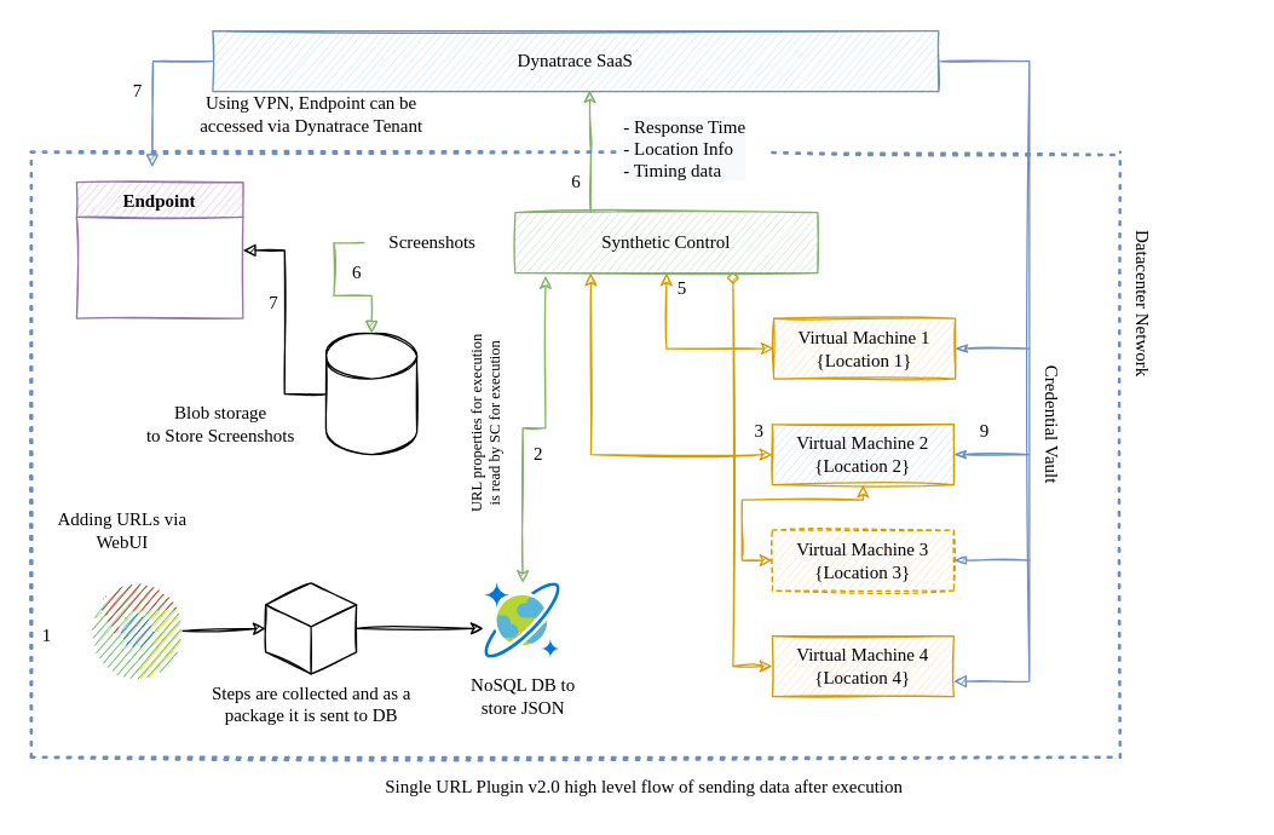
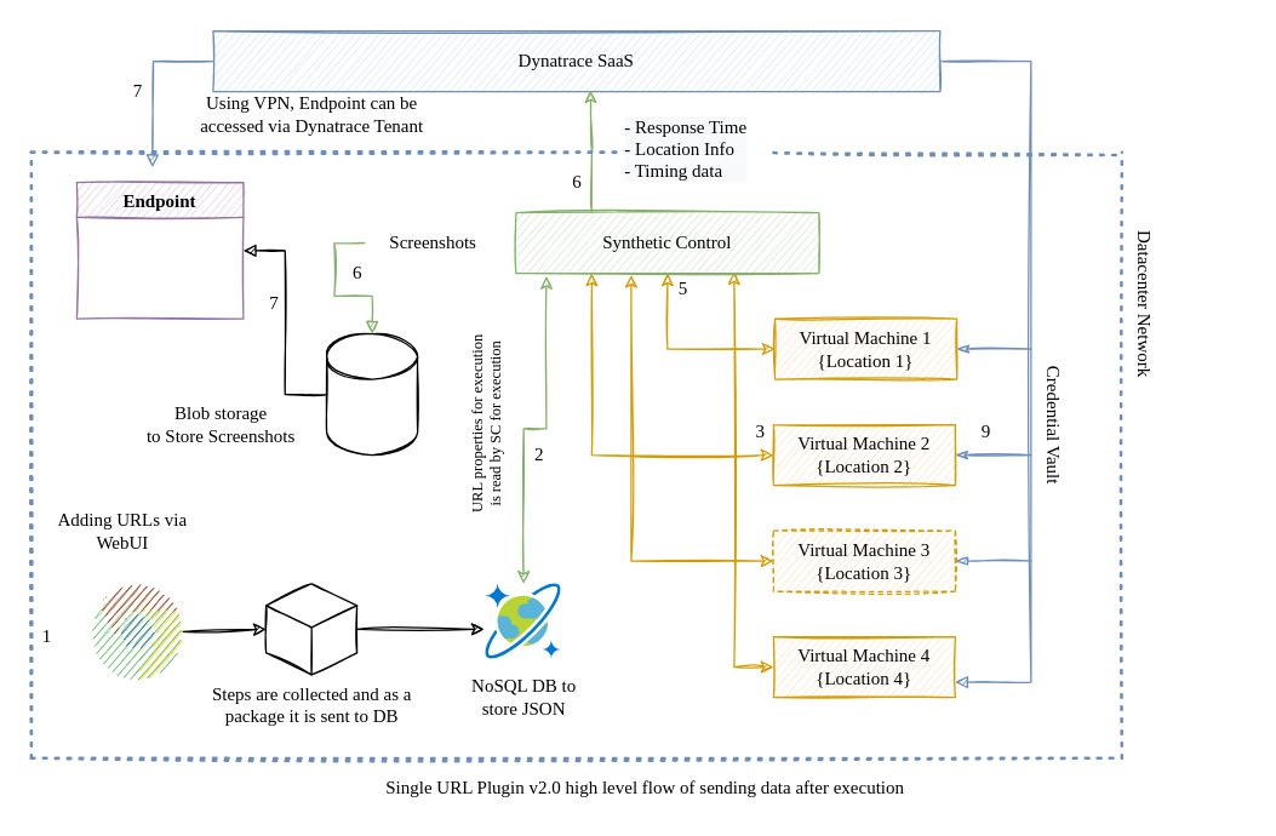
- <mxCell id="2" style="edgeStyle=orthogonalEdgeStyle;rounded=0;orthogonalLoop=1;jettySize=auto;html=1;exitX=0;exitY=0.5;exitDx=0;exitDy=0;entryX=0.72;entryY=0.975;entryDx=0;entryDy=0;entryPerimeter=0;sketch=1;fillColor=#ffe6cc;strokeColor=#d79b00;startArrow=classic;startFill=1;endArrow=diamond;" parent="1" source="3" target="18" edge="1"><mxGeometry relative="1" as="geometry"><mxPoint x="484" y="170" as="targetPoint" /></mxGeometry></mxCell>
+ <mxCell id="2" style="edgeStyle=orthogonalEdgeStyle;rounded=0;orthogonalLoop=1;jettySize=auto;html=1;exitX=0;exitY=0.5;exitDx=0;exitDy=0;entryX=0.72;entryY=0.975;entryDx=0;entryDy=0;entryPerimeter=0;sketch=1;fillColor=#ffe6cc;strokeColor=#d79b00;startArrow=classic;startFill=1;" parent="1" source="3" target="18" edge="1"><mxGeometry relative="1" as="geometry"><mxPoint x="484" y="170" as="targetPoint" /></mxGeometry></mxCell>
- <mxCell id="12" value="&lt;span style=&quot;color: rgb(0, 0, 0); font-size: 12px; font-style: normal; font-weight: 400; letter-spacing: normal; text-align: center; text-indent: 0px; text-transform: none; word-spacing: 0px; display: inline; float: none;&quot;&gt;Virtual Machine 2 {Location 2}&lt;/span&gt;" style="rounded=0;whiteSpace=wrap;html=1;fillColor=#dae8fc;strokeColor=#d79b00;labelBackgroundColor=none;fontFamily=Comic Sans MS;sketch=1;" parent="1" vertex="1"><mxGeometry x="510" y="280" width="120" height="40" as="geometry" /></mxCell>
+ <mxCell id="12" value="&lt;span style=&quot;color: rgb(0, 0, 0); font-size: 12px; font-style: normal; font-weight: 400; letter-spacing: normal; text-align: center; text-indent: 0px; text-transform: none; word-spacing: 0px; display: inline; float: none;&quot;&gt;Virtual Machine 2 {Location 2}&lt;/span&gt;" style="rounded=0;whiteSpace=wrap;html=1;fillColor=#ffe6cc;strokeColor=#d79b00;labelBackgroundColor=none;fontFamily=Comic Sans MS;sketch=1;" parent="1" vertex="1"><mxGeometry x="510" y="280" width="120" height="40" as="geometry" /></mxCell>
- <mxCell id="8" style="edgeStyle=orthogonalEdgeStyle;rounded=0;sketch=1;orthogonalLoop=1;jettySize=auto;html=1;exitX=0;exitY=0.5;exitDx=0;exitDy=0;fontFamily=Comic Sans MS;fontSize=10;startArrow=classic;startFill=1;endArrow=classic;endFill=1;fillColor=#ffe6cc;strokeColor=#d79b00;" edge="1" parent="1" source="9" target="12"><mxGeometry relative="1" as="geometry"><mxPoint x="418" y="170" as="targetPoint" /></mxGeometry></mxCell>
+ <mxCell id="8" style="edgeStyle=orthogonalEdgeStyle;rounded=0;sketch=1;orthogonalLoop=1;jettySize=auto;html=1;exitX=0;exitY=0.5;exitDx=0;exitDy=0;fontFamily=Comic Sans MS;fontSize=10;startArrow=classic;startFill=1;endArrow=classic;endFill=1;fillColor=#ffe6cc;strokeColor=#d79b00;entryX=0.38;entryY=1.025;entryDx=0;entryDy=0;entryPerimeter=0;" edge="1" parent="1" source="9" target="18"><mxGeometry relative="1" as="geometry"><mxPoint x="418" y="170" as="targetPoint" /></mxGeometry></mxCell>
